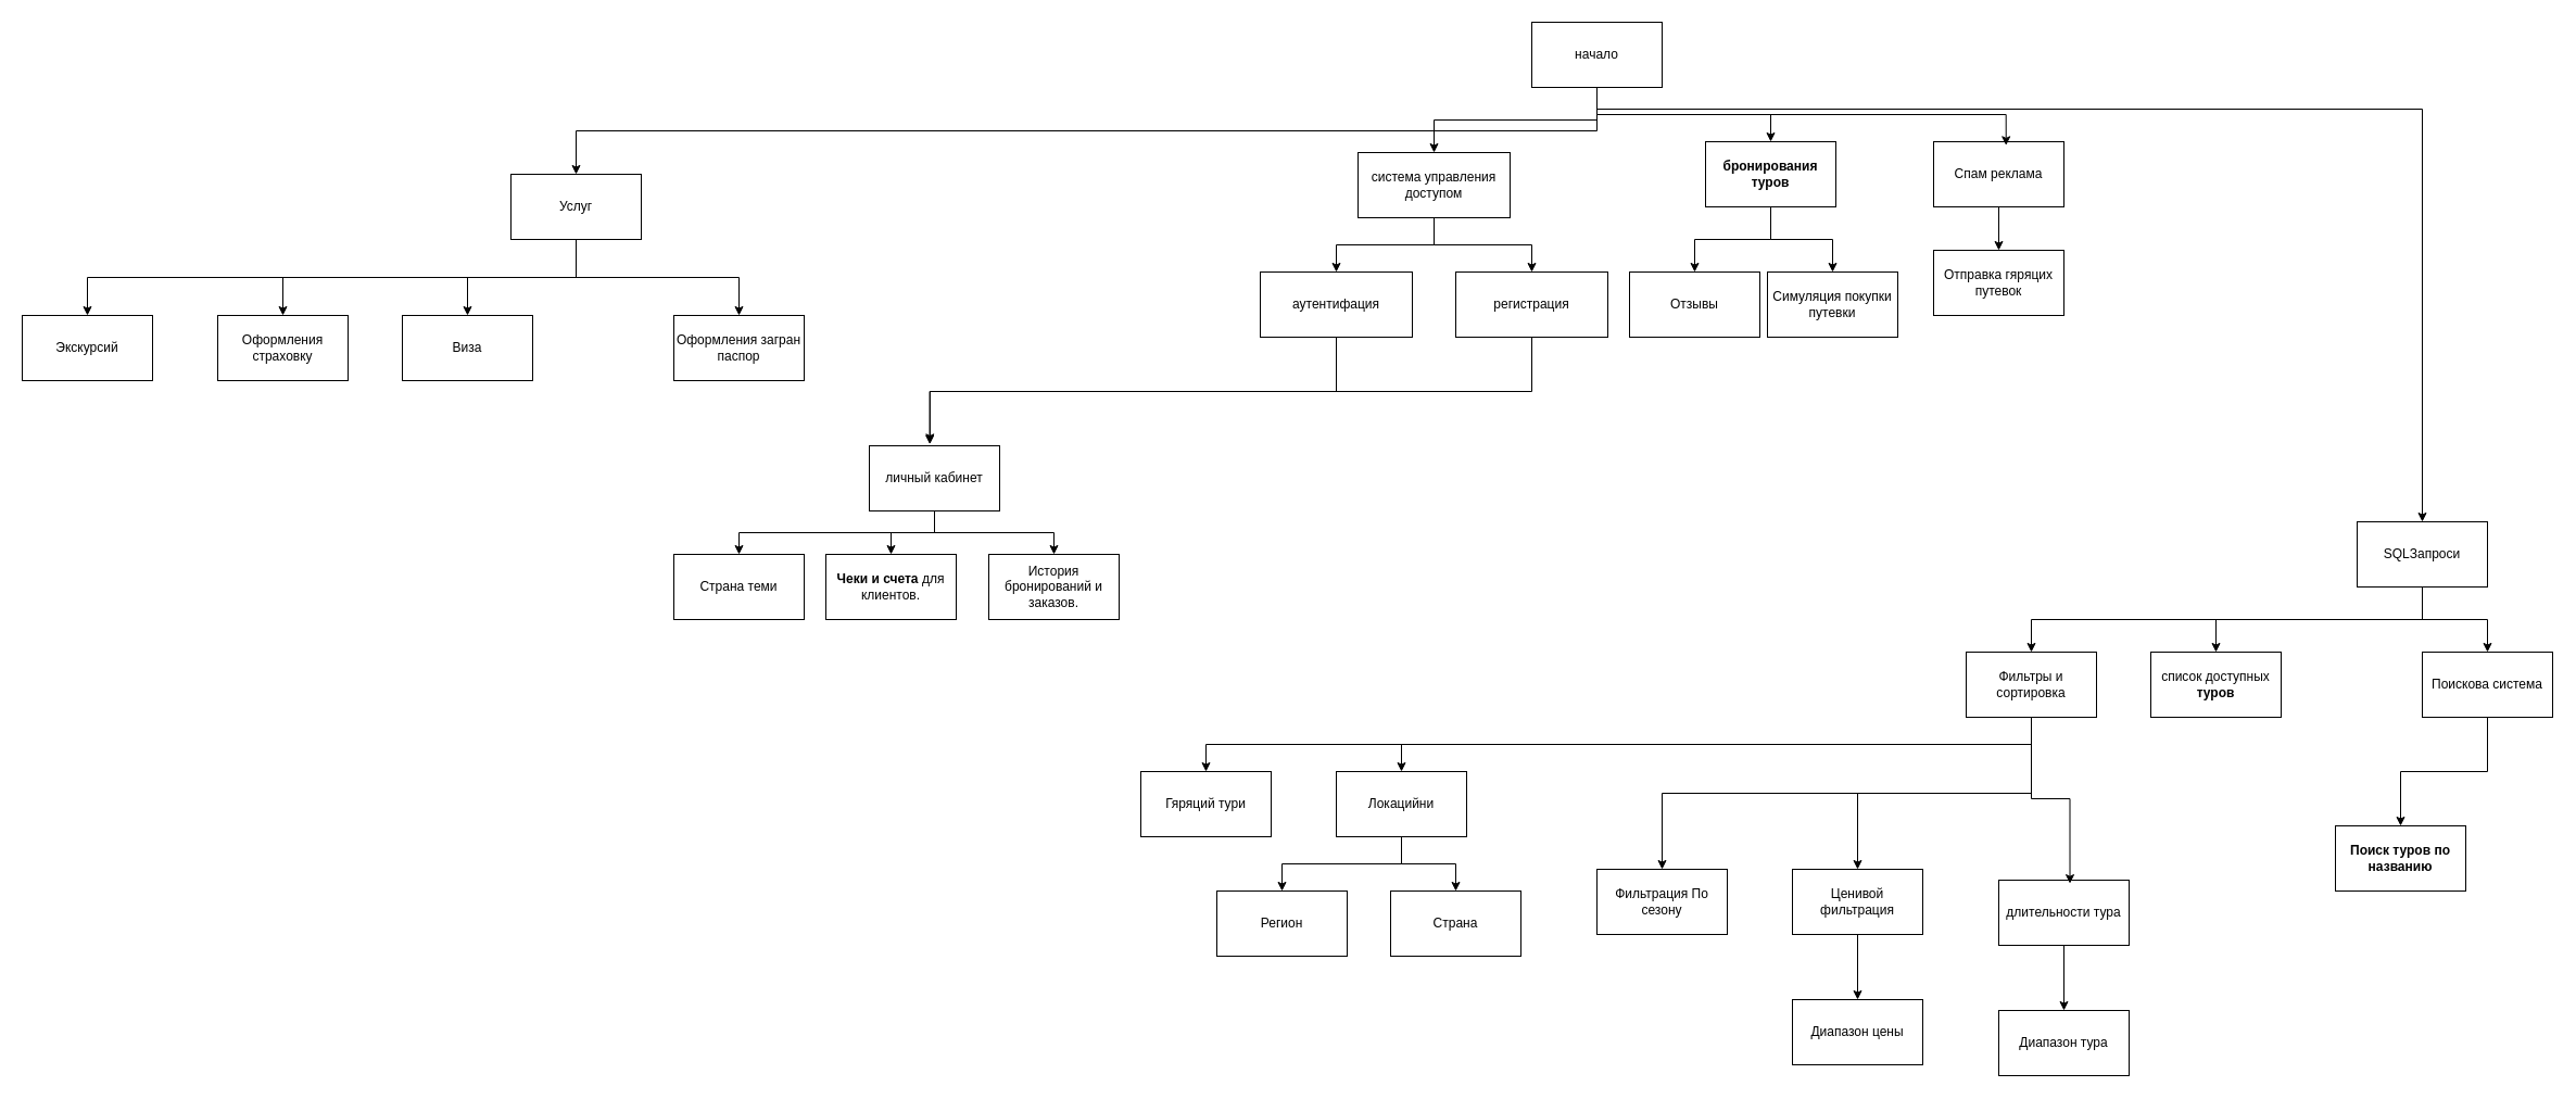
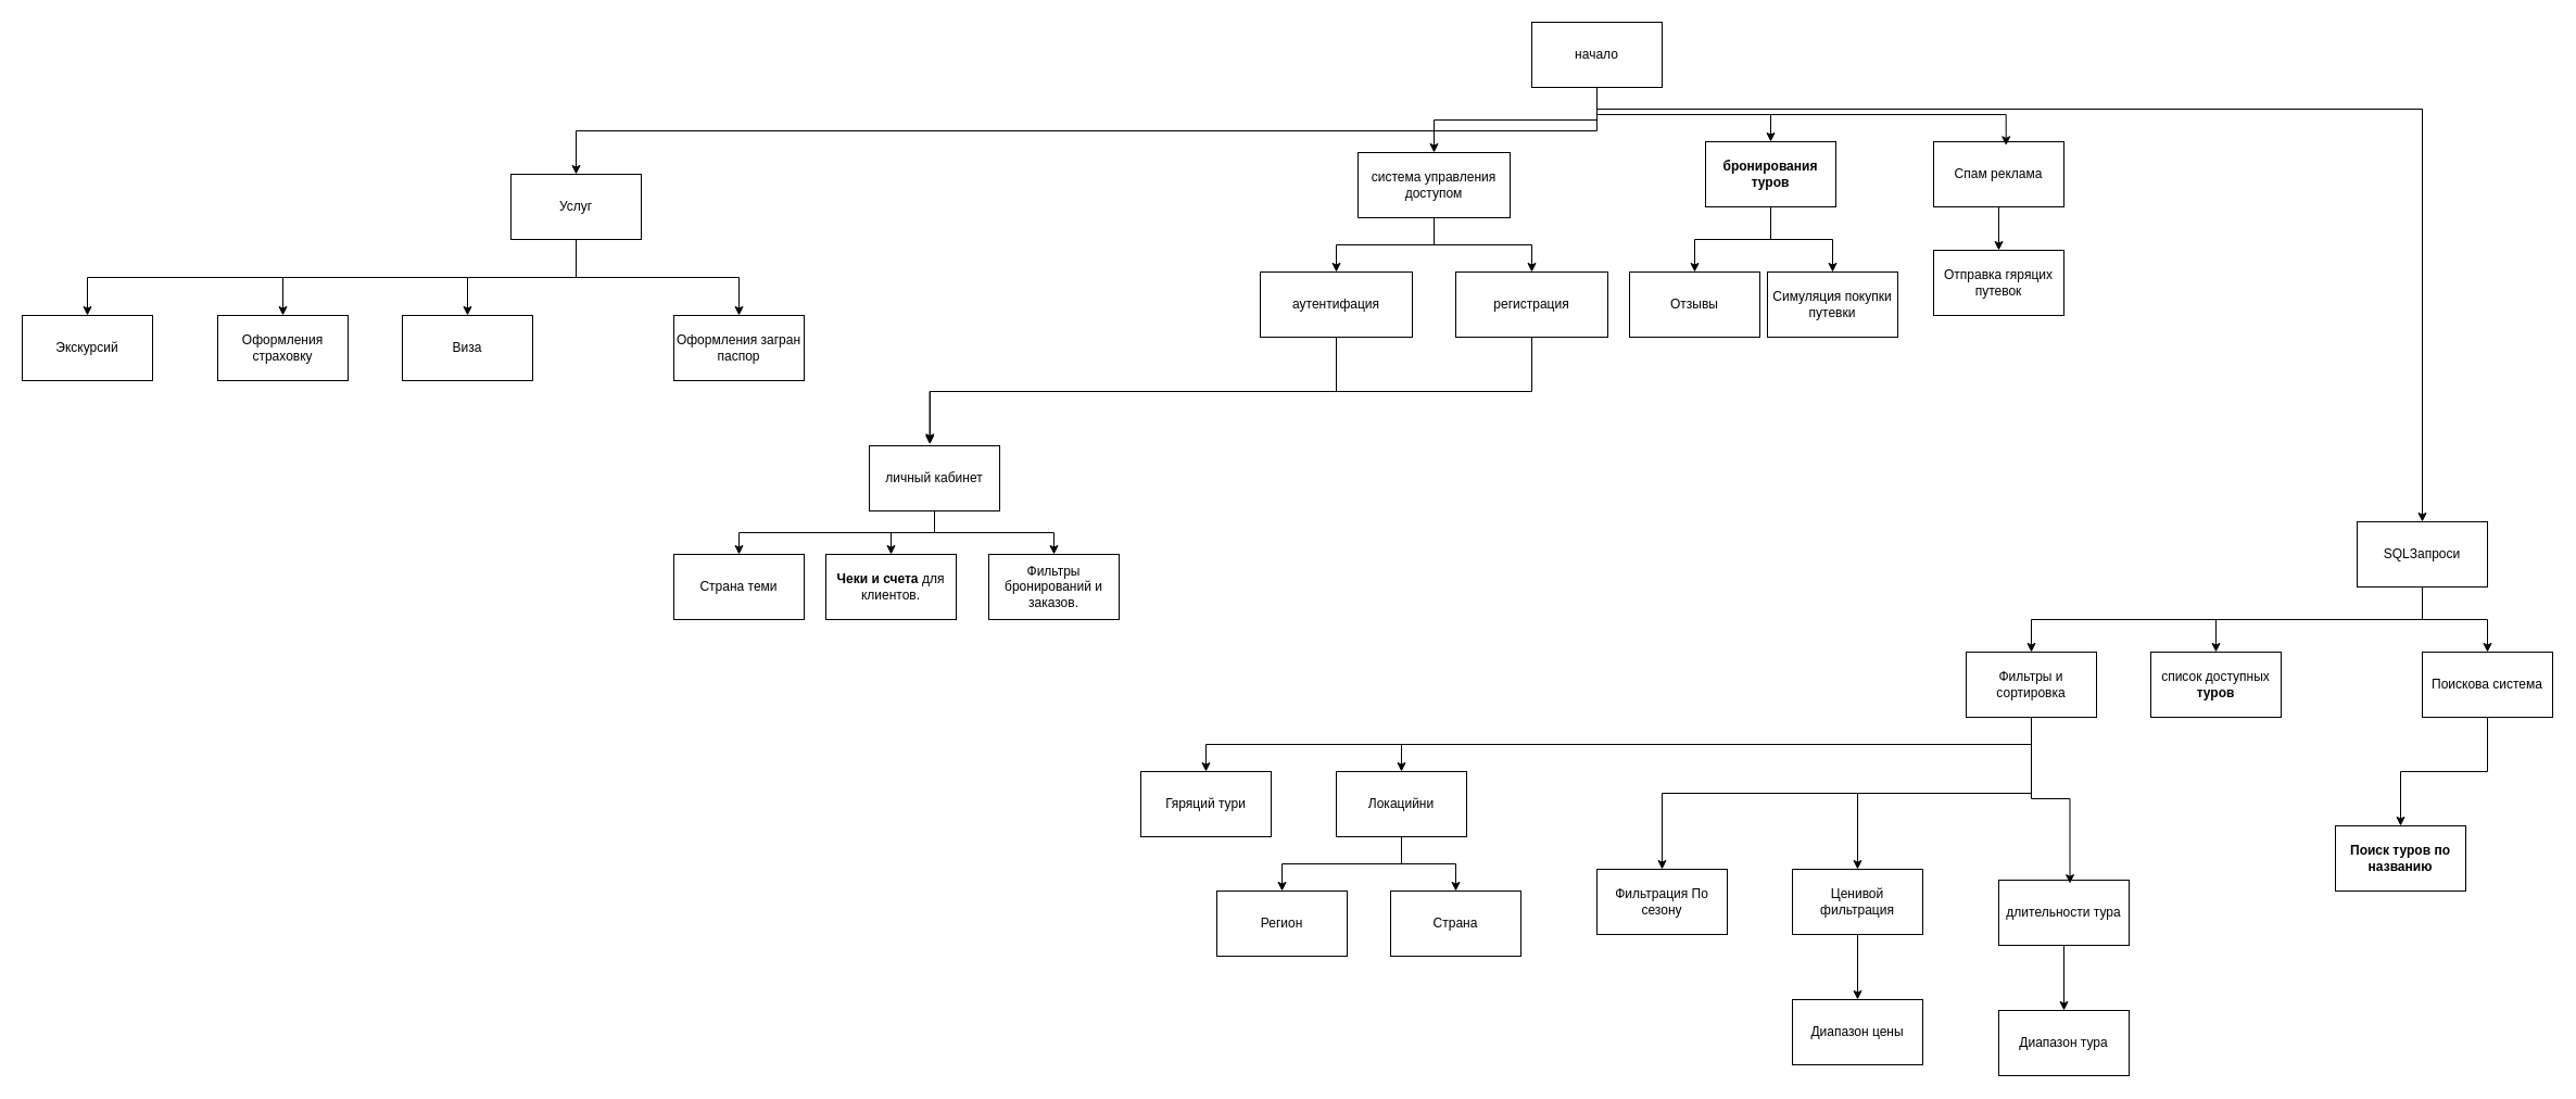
- <mxCell id="40" value="История бронирований и заказов." style="rounded=0;whiteSpace=wrap;html=1;" parent="1" vertex="1"><mxGeometry x="910" y="510" width="120" height="60" as="geometry" /></mxCell>
+ <mxCell id="40" value="Фильтры бронирований и заказов." style="rounded=0;whiteSpace=wrap;html=1;" parent="1" vertex="1"><mxGeometry x="910" y="510" width="120" height="60" as="geometry" /></mxCell>
